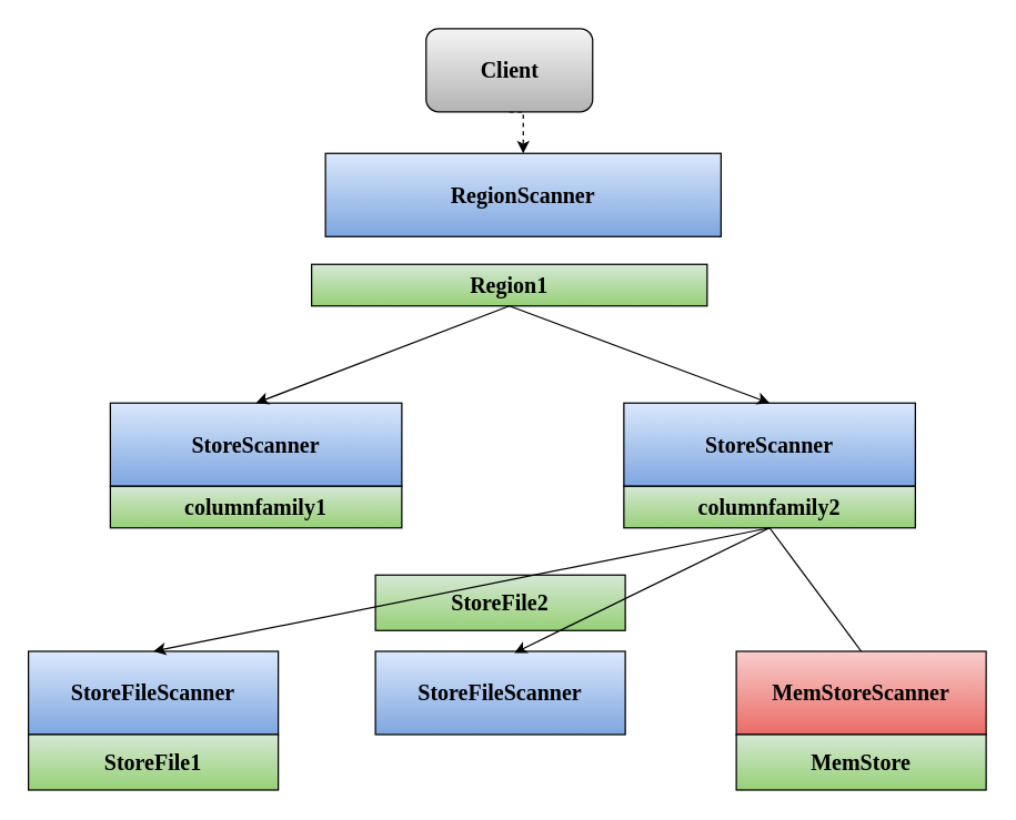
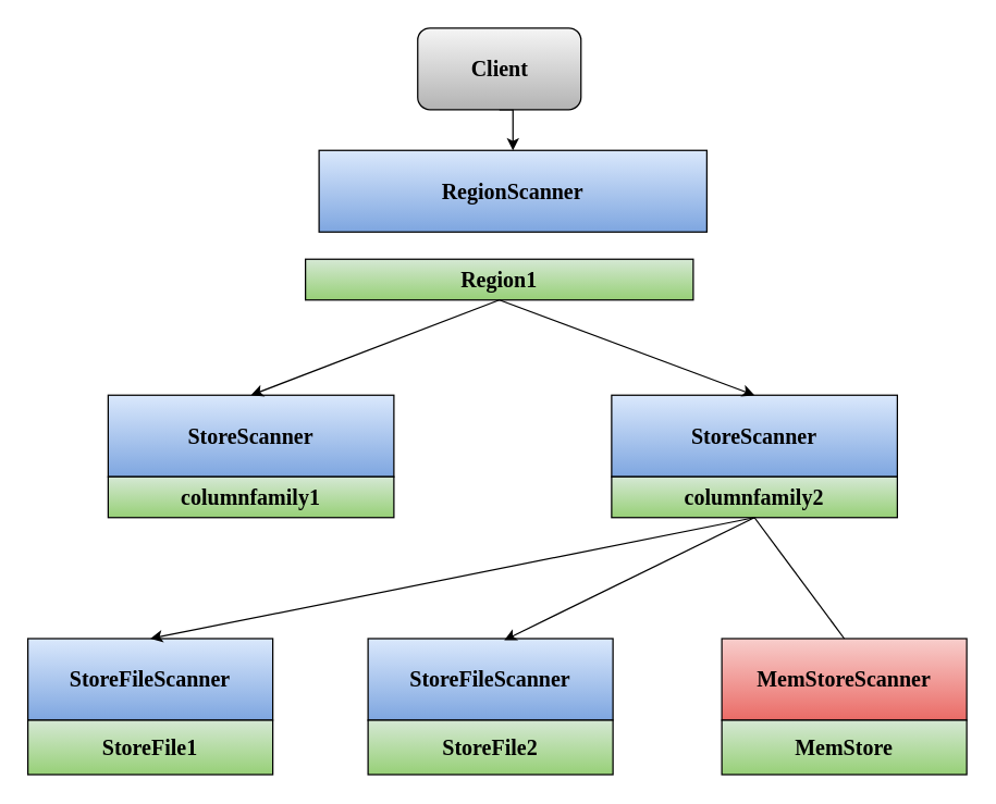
- <mxCell id="2" style="edgeStyle=orthogonalEdgeStyle;rounded=0;orthogonalLoop=1;jettySize=auto;html=1;exitX=0.5;exitY=1;exitDx=0;exitDy=0;entryX=0.5;entryY=0;entryDx=0;entryDy=0;dashed=1;" edge="1" parent="1" source="3" target="4"><mxGeometry relative="1" as="geometry" /></mxCell>
+ <mxCell id="2" style="edgeStyle=orthogonalEdgeStyle;rounded=0;orthogonalLoop=1;jettySize=auto;html=1;exitX=0.5;exitY=1;exitDx=0;exitDy=0;entryX=0.5;entryY=0;entryDx=0;entryDy=0;" edge="1" parent="1" source="3" target="4"><mxGeometry relative="1" as="geometry" /></mxCell>
- <mxCell id="15" value="&lt;b&gt;&lt;font face=&quot;Verdana&quot; style=&quot;font-size: 16px;&quot;&gt;StoreFile2&lt;/font&gt;&lt;/b&gt;" style="rounded=0;whiteSpace=wrap;html=1;fillColor=#d5e8d4;gradientColor=#97d077;strokeColor=#000000;" vertex="1" parent="1"><mxGeometry x="270" y="414" width="180" height="40" as="geometry" /></mxCell>
+ <mxCell id="15" value="&lt;b&gt;&lt;font face=&quot;Verdana&quot; style=&quot;font-size: 16px;&quot;&gt;StoreFile2&lt;/font&gt;&lt;/b&gt;" style="rounded=0;whiteSpace=wrap;html=1;fillColor=#d5e8d4;gradientColor=#97d077;strokeColor=#000000;" vertex="1" parent="1"><mxGeometry x="270" y="529" width="180" height="40" as="geometry" /></mxCell>
